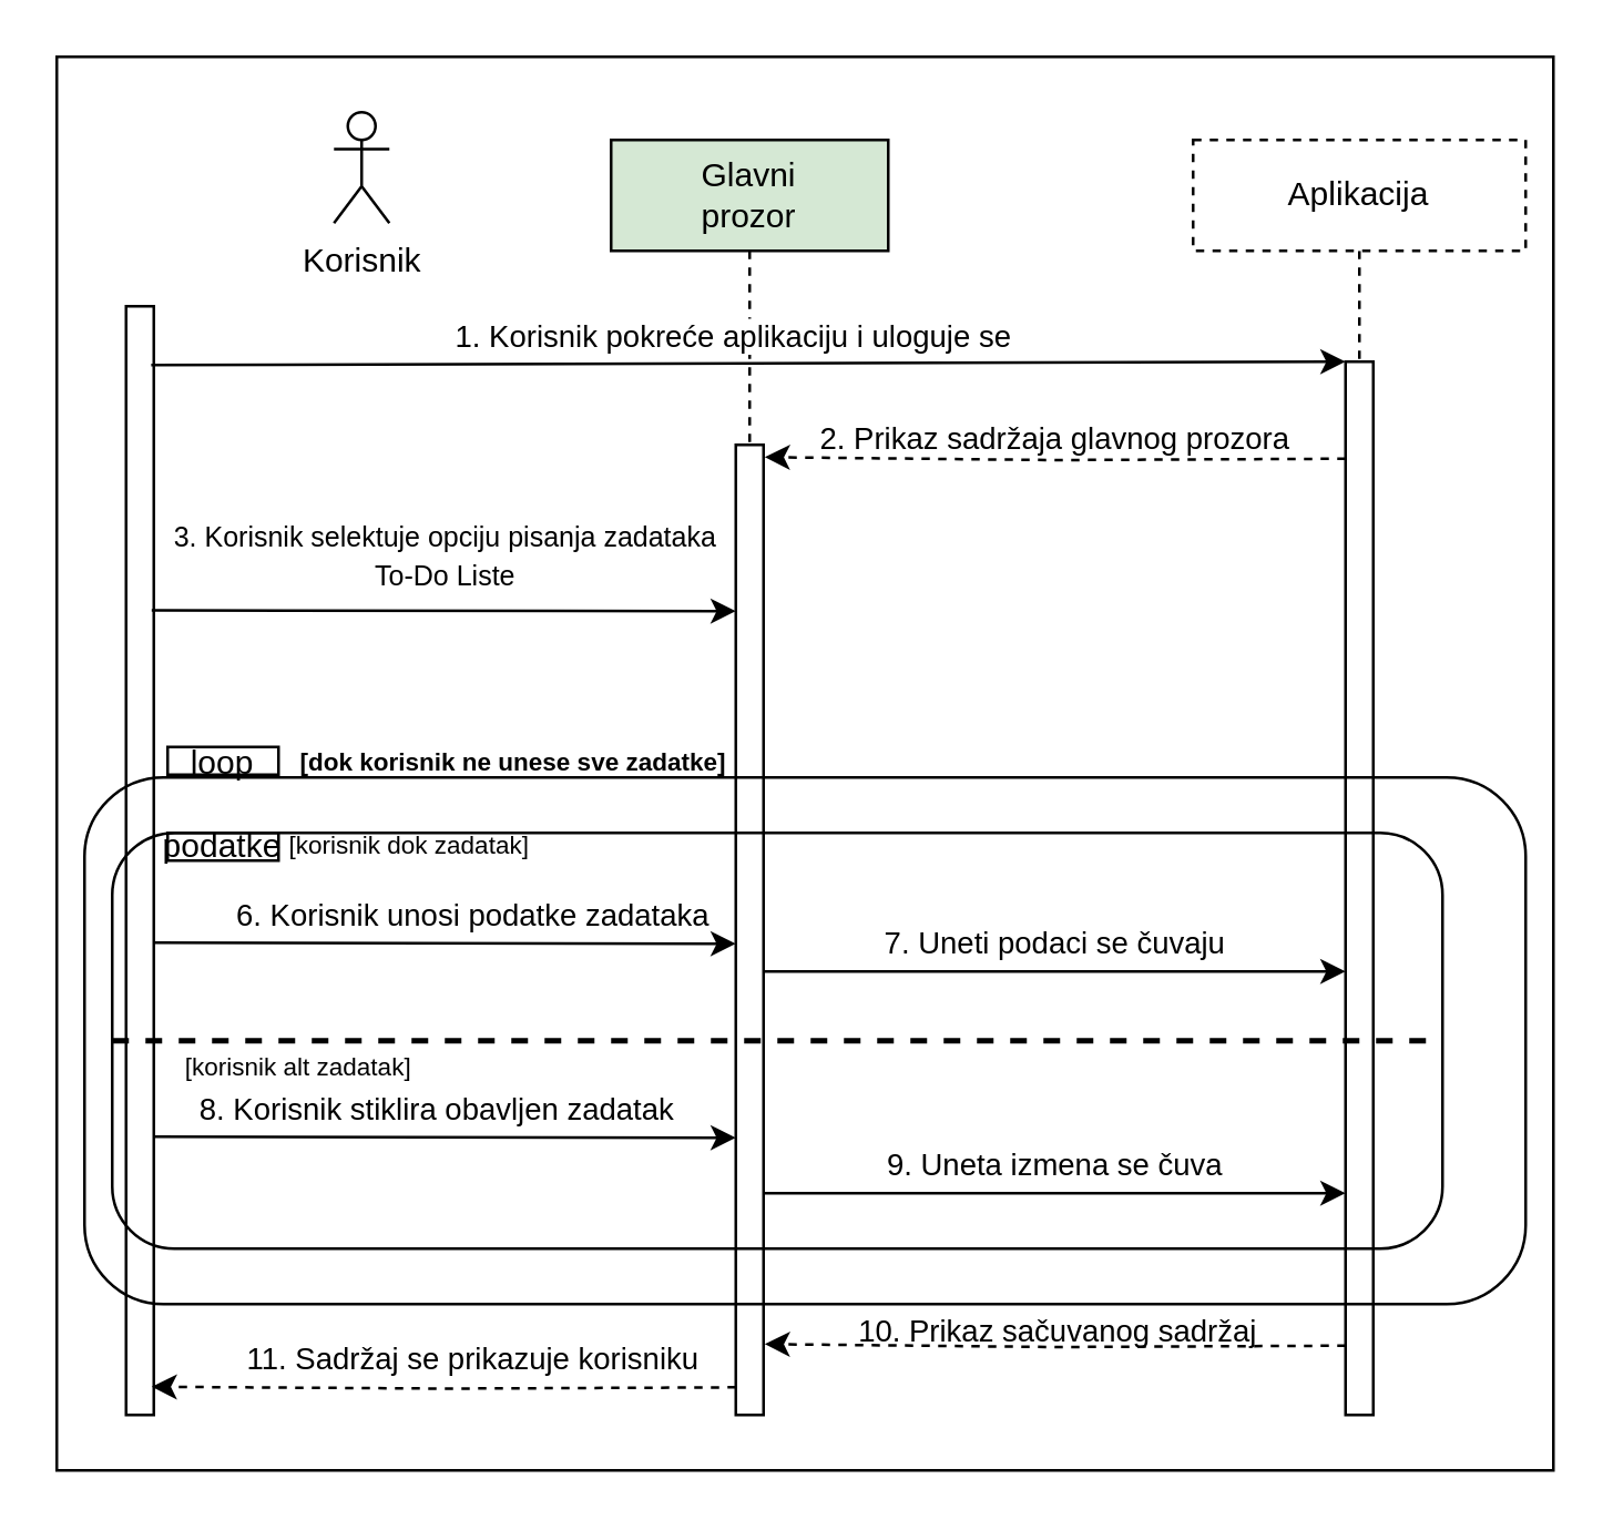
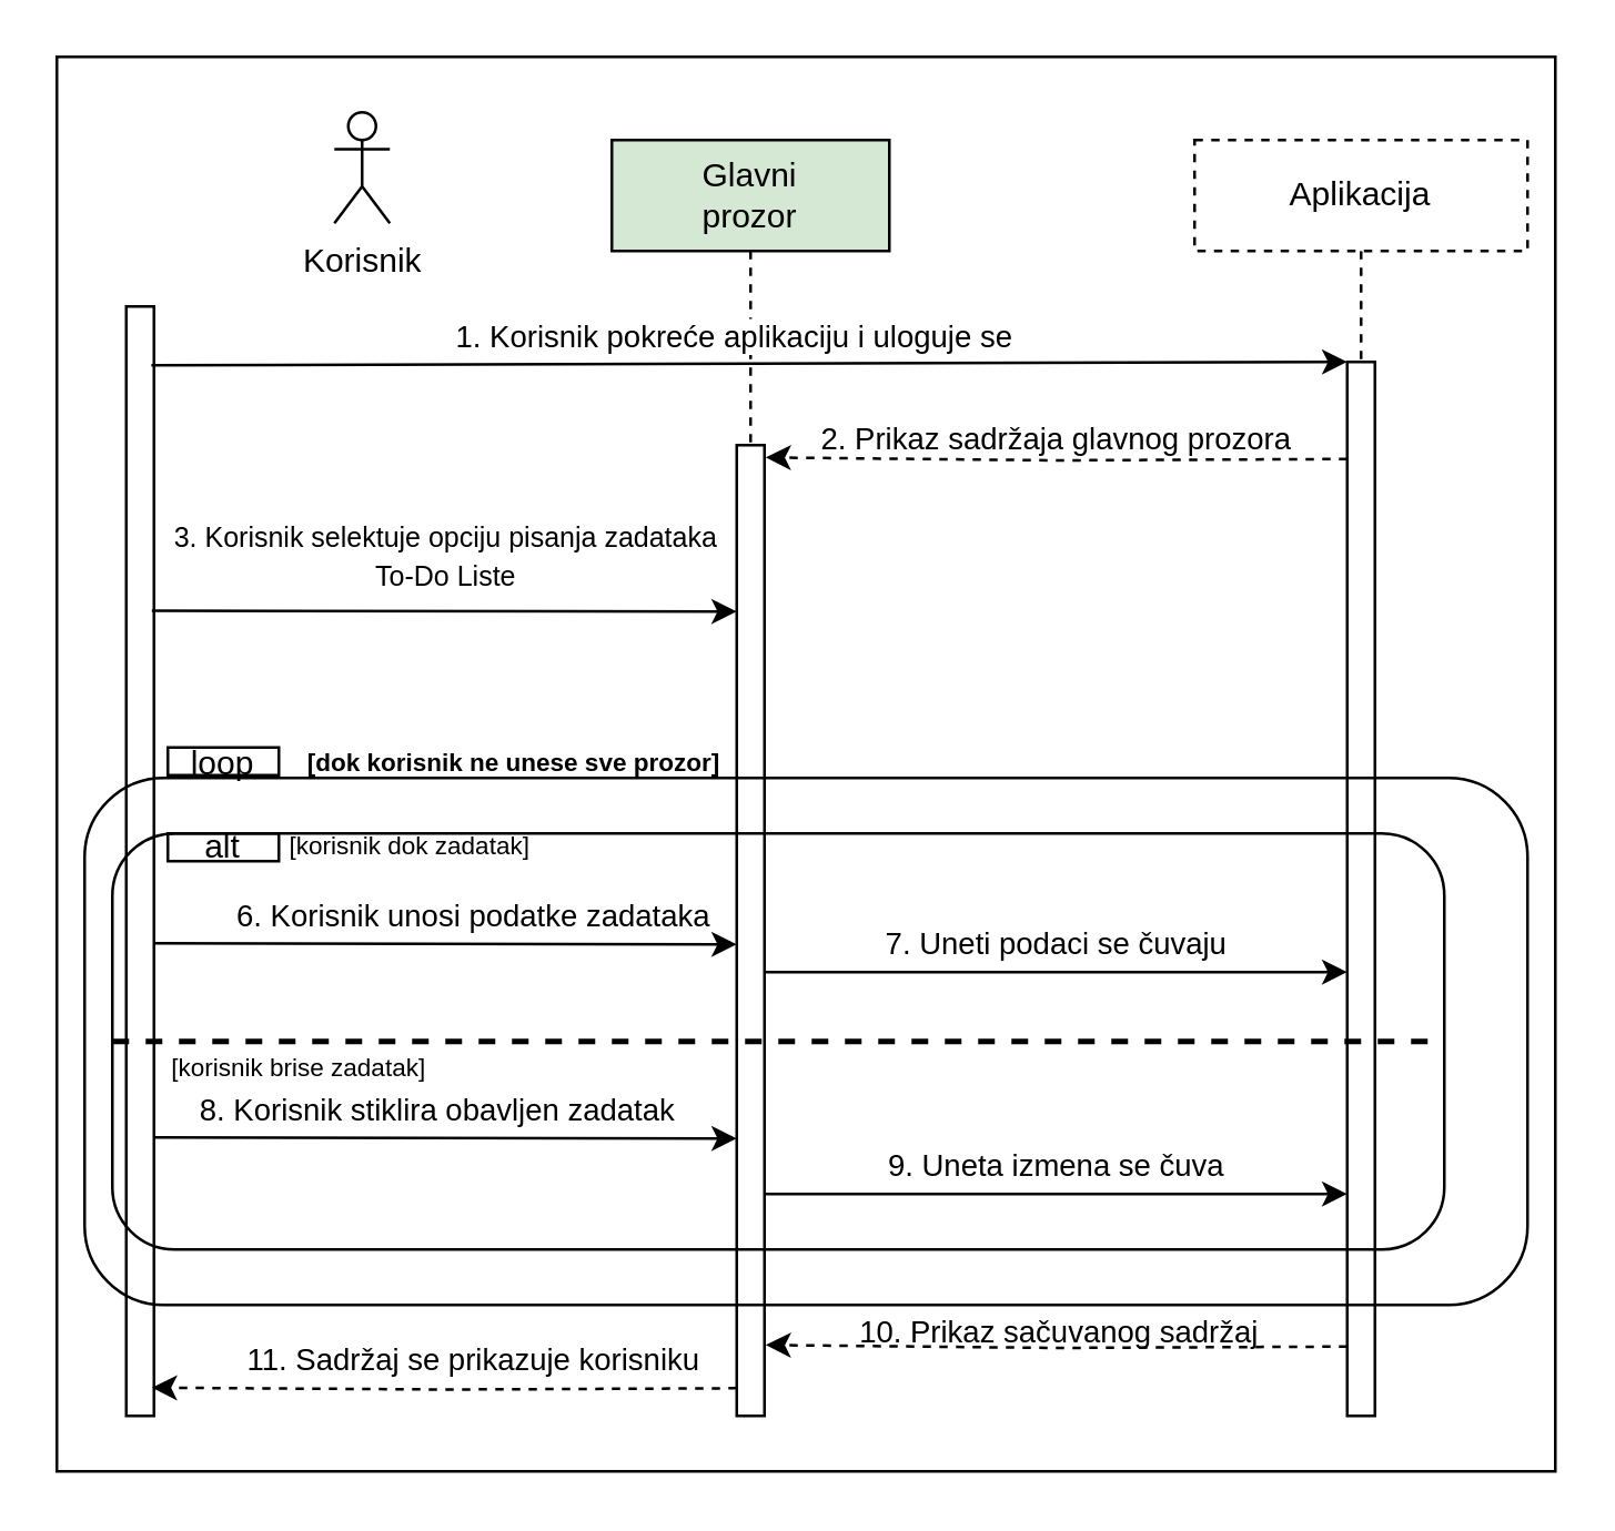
- <mxCell id="19" value="[dok korisnik ne unese sve zadatke]" style="text;html=1;strokeColor=none;fillColor=none;align=center;verticalAlign=middle;whiteSpace=wrap;rounded=0;fontStyle=1;fontSize=9;" parent="1" vertex="1"><mxGeometry x="100" y="270" width="170" height="9" as="geometry" /></mxCell>
+ <mxCell id="19" value="[dok korisnik ne unese sve prozor]" style="text;html=1;strokeColor=none;fillColor=none;align=center;verticalAlign=middle;whiteSpace=wrap;rounded=0;fontStyle=1;fontSize=9;" parent="1" vertex="1"><mxGeometry x="100" y="270" width="170" height="9" as="geometry" /></mxCell>
- <mxCell id="23" value="podatke" style="text;html=1;strokeColor=none;fillColor=none;align=center;verticalAlign=middle;whiteSpace=wrap;rounded=0;" vertex="1" parent="1"><mxGeometry x="50" y="290" width="60" height="30" as="geometry" /></mxCell>
+ <mxCell id="23" value="alt" style="text;html=1;strokeColor=none;fillColor=none;align=center;verticalAlign=middle;whiteSpace=wrap;rounded=0;" vertex="1" parent="1"><mxGeometry x="50" y="290" width="60" height="30" as="geometry" /></mxCell>
- <mxCell id="27" value="[korisnik alt zadatak]" style="text;html=1;strokeColor=none;fillColor=none;align=center;verticalAlign=middle;whiteSpace=wrap;rounded=0;fontSize=9;" vertex="1" parent="1"><mxGeometry x="55" y="380" width="105" height="10" as="geometry" /></mxCell>
+ <mxCell id="27" value="[korisnik brise zadatak]" style="text;html=1;strokeColor=none;fillColor=none;align=center;verticalAlign=middle;whiteSpace=wrap;rounded=0;fontSize=9;" vertex="1" parent="1"><mxGeometry x="55" y="380" width="105" height="10" as="geometry" /></mxCell>
